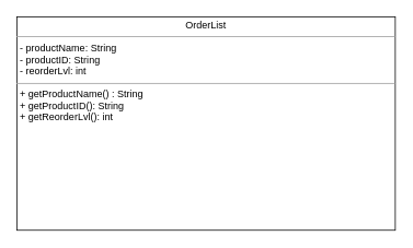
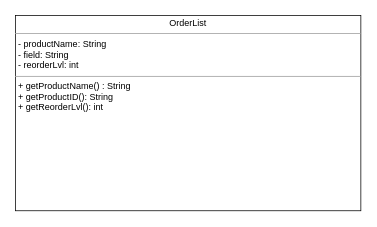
- <mxCell id="3" value="&lt;p style=&quot;text-align: center ; margin: 4px 0px 0px&quot;&gt;OrderList&lt;/p&gt;&lt;hr size=&quot;1&quot;&gt;&lt;p style=&quot;margin: 0px ; margin-left: 4px&quot;&gt;- productName: String&lt;br&gt;- productID: String&lt;/p&gt;&lt;p style=&quot;margin: 0px ; margin-left: 4px&quot;&gt;- reorderLvl: int&lt;/p&gt;&lt;hr size=&quot;1&quot;&gt;&lt;p style=&quot;margin: 0px ; margin-left: 4px&quot;&gt;+ getProductName() : String&lt;br&gt;+ getProductID(): String&lt;/p&gt;&lt;p style=&quot;margin: 0px ; margin-left: 4px&quot;&gt;+ getReorderLvl(): int&amp;nbsp;&lt;/p&gt;" style="verticalAlign=top;align=left;overflow=fill;fontSize=12;fontFamily=Helvetica;html=1;" vertex="1" parent="1"><mxGeometry x="20" y="20" width="460" height="260" as="geometry" /></mxCell>
+ <mxCell id="3" value="&lt;p style=&quot;text-align: center ; margin: 4px 0px 0px&quot;&gt;OrderList&lt;/p&gt;&lt;hr size=&quot;1&quot;&gt;&lt;p style=&quot;margin: 0px ; margin-left: 4px&quot;&gt;- productName: String&lt;br&gt;- field: String&lt;/p&gt;&lt;p style=&quot;margin: 0px ; margin-left: 4px&quot;&gt;- reorderLvl: int&lt;/p&gt;&lt;hr size=&quot;1&quot;&gt;&lt;p style=&quot;margin: 0px ; margin-left: 4px&quot;&gt;+ getProductName() : String&lt;br&gt;+ getProductID(): String&lt;/p&gt;&lt;p style=&quot;margin: 0px ; margin-left: 4px&quot;&gt;+ getReorderLvl(): int&amp;nbsp;&lt;/p&gt;" style="verticalAlign=top;align=left;overflow=fill;fontSize=12;fontFamily=Helvetica;html=1;" vertex="1" parent="1"><mxGeometry x="20" y="20" width="460" height="260" as="geometry" /></mxCell>
